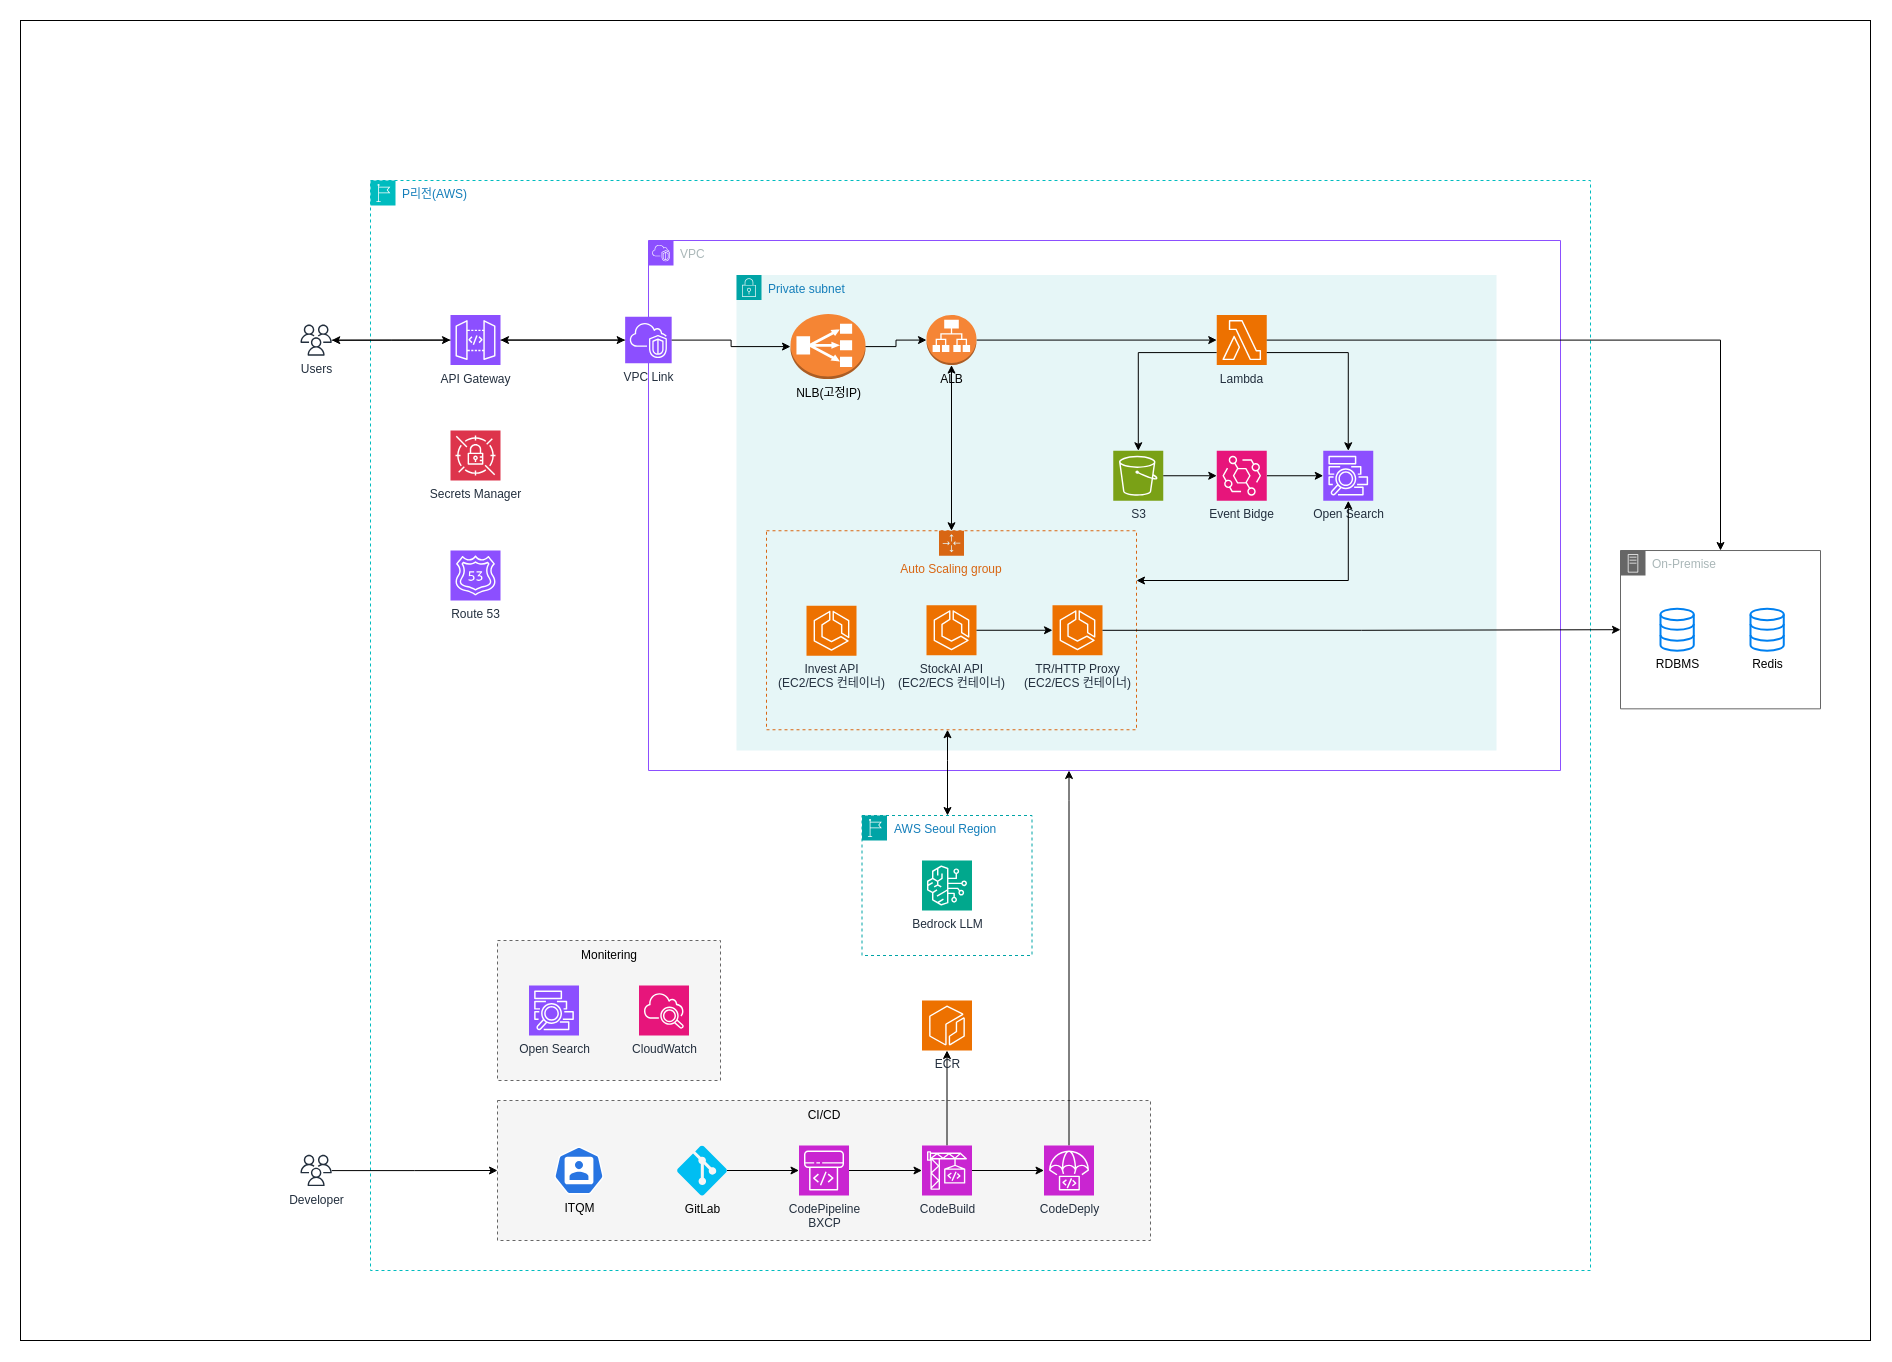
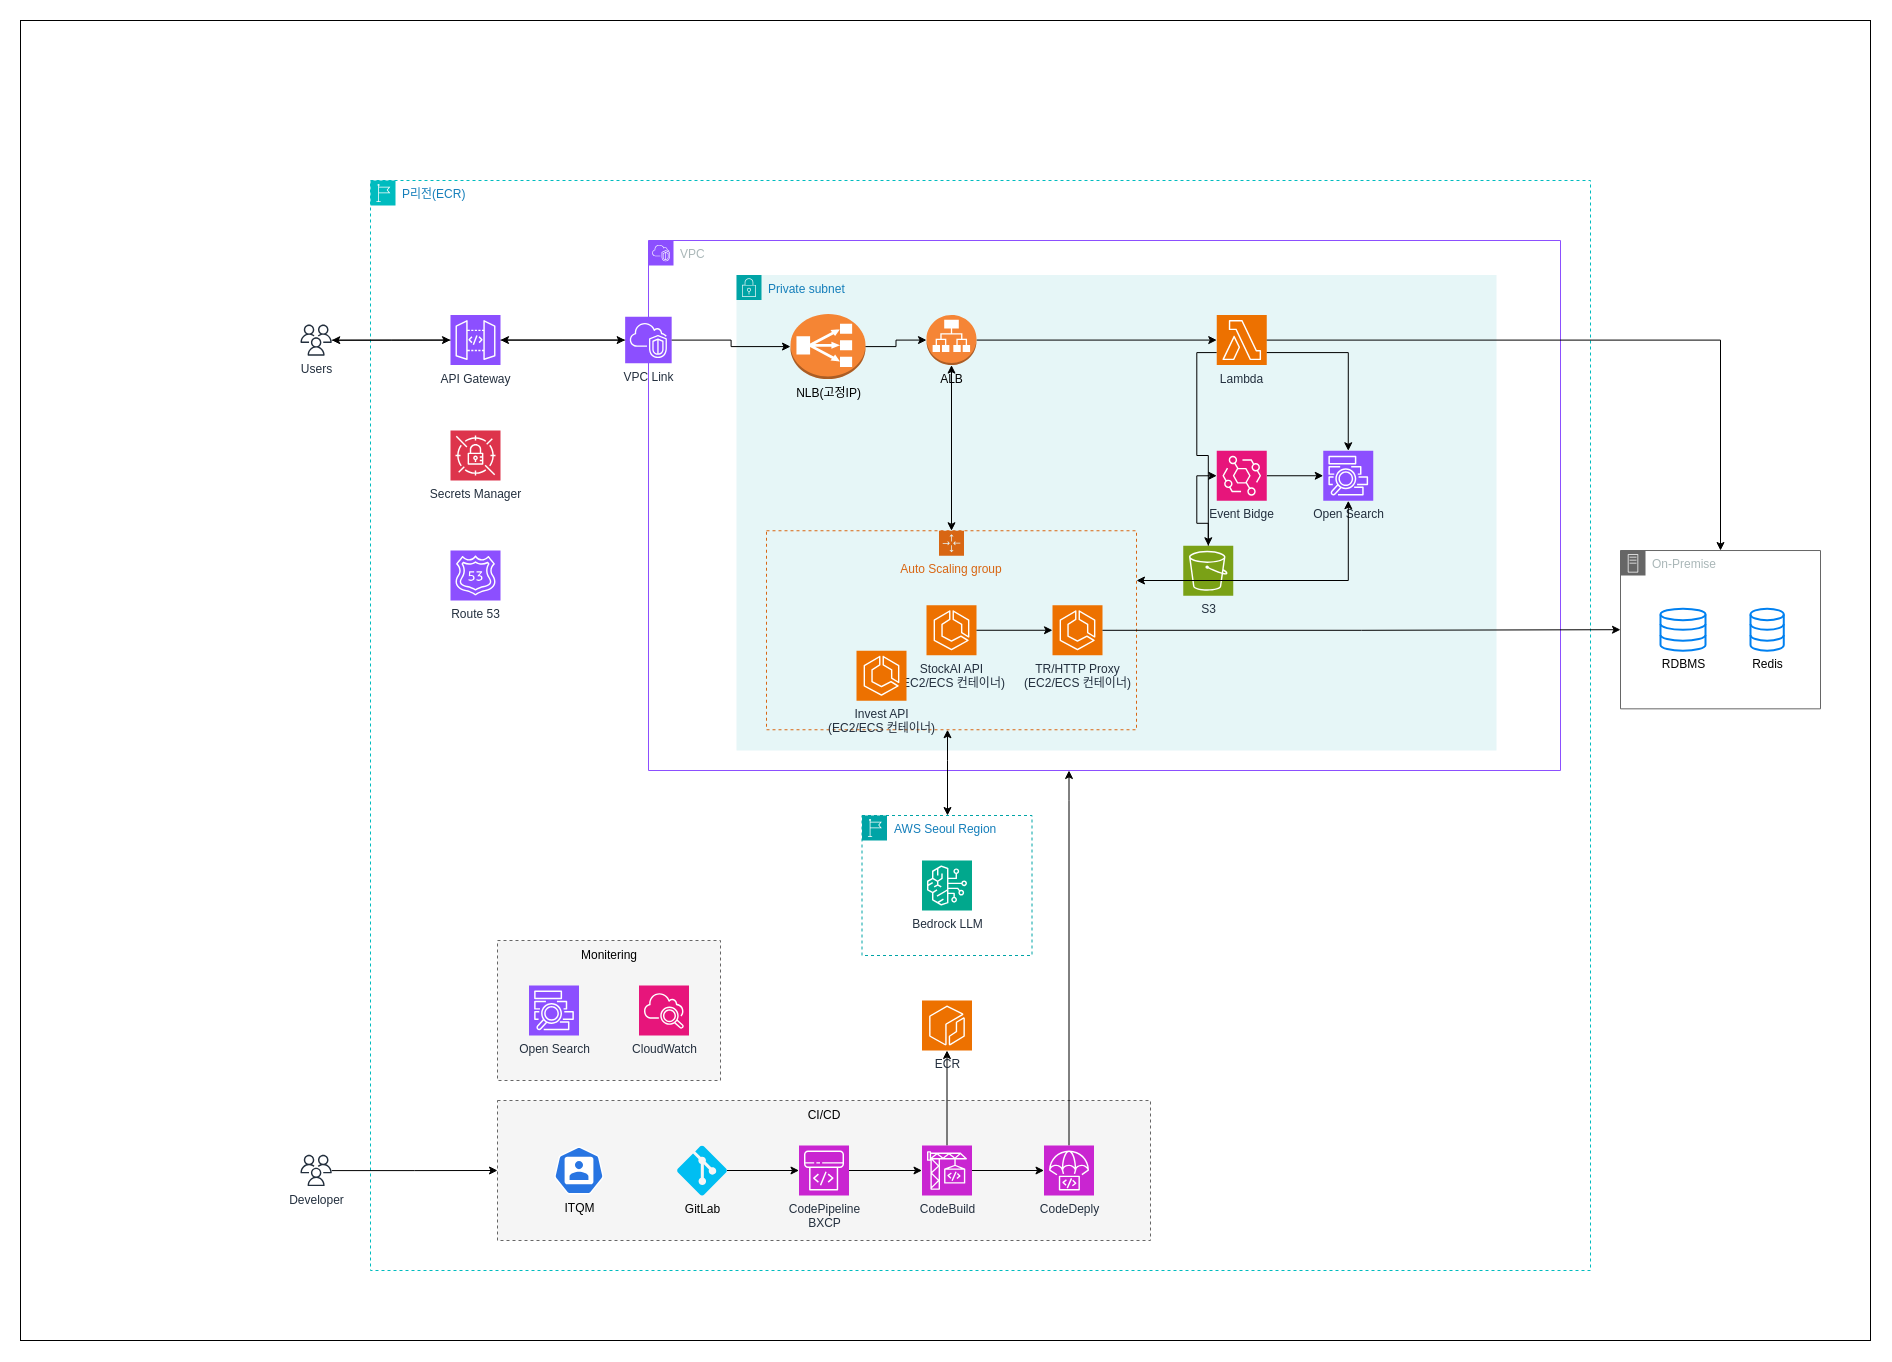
- <mxCell id="4" value="P리전(AWS)" style="points=[[0,0],[0.25,0],[0.5,0],[0.75,0],[1,0],[1,0.25],[1,0.5],[1,0.75],[1,1],[0.75,1],[0.5,1],[0.25,1],[0,1],[0,0.75],[0,0.5],[0,0.25]];outlineConnect=0;gradientColor=none;html=1;whiteSpace=wrap;fontSize=12;fontStyle=0;container=1;pointerEvents=0;collapsible=0;recursiveResize=0;shape=mxgraph.aws4.group;grIcon=mxgraph.aws4.group_region;strokeColor=#00BCBF;fillColor=none;verticalAlign=top;align=left;spacingLeft=30;fontColor=#147EBA;dashed=1;" parent="1" vertex="1"><mxGeometry x="370" y="180" width="1220" height="1090" as="geometry" /></mxCell>
+ <mxCell id="4" value="P리전(ECR)" style="points=[[0,0],[0.25,0],[0.5,0],[0.75,0],[1,0],[1,0.25],[1,0.5],[1,0.75],[1,1],[0.75,1],[0.5,1],[0.25,1],[0,1],[0,0.75],[0,0.5],[0,0.25]];outlineConnect=0;gradientColor=none;html=1;whiteSpace=wrap;fontSize=12;fontStyle=0;container=1;pointerEvents=0;collapsible=0;recursiveResize=0;shape=mxgraph.aws4.group;grIcon=mxgraph.aws4.group_region;strokeColor=#00BCBF;fillColor=none;verticalAlign=top;align=left;spacingLeft=30;fontColor=#147EBA;dashed=1;" parent="1" vertex="1"><mxGeometry x="370" y="180" width="1220" height="1090" as="geometry" /></mxCell>
- <mxCell id="10" value="S3" style="sketch=0;points=[[0,0,0],[0.25,0,0],[0.5,0,0],[0.75,0,0],[1,0,0],[0,1,0],[0.25,1,0],[0.5,1,0],[0.75,1,0],[1,1,0],[0,0.25,0],[0,0.5,0],[0,0.75,0],[1,0.25,0],[1,0.5,0],[1,0.75,0]];outlineConnect=0;fontColor=#232F3E;fillColor=#7AA116;strokeColor=#ffffff;dashed=0;verticalLabelPosition=bottom;verticalAlign=top;align=center;html=1;fontSize=12;fontStyle=0;aspect=fixed;shape=mxgraph.aws4.resourceIcon;resIcon=mxgraph.aws4.s3;direction=east;" parent="6" vertex="1"><mxGeometry x="376.75" y="175.66" width="50" height="50" as="geometry" /></mxCell>
+ <mxCell id="10" value="S3" style="sketch=0;points=[[0,0,0],[0.25,0,0],[0.5,0,0],[0.75,0,0],[1,0,0],[0,1,0],[0.25,1,0],[0.5,1,0],[0.75,1,0],[1,1,0],[0,0.25,0],[0,0.5,0],[0,0.75,0],[1,0.25,0],[1,0.5,0],[1,0.75,0]];outlineConnect=0;fontColor=#232F3E;fillColor=#7AA116;strokeColor=#ffffff;dashed=0;verticalLabelPosition=bottom;verticalAlign=top;align=center;html=1;fontSize=12;fontStyle=0;aspect=fixed;shape=mxgraph.aws4.resourceIcon;resIcon=mxgraph.aws4.s3;direction=east;" parent="6" vertex="1"><mxGeometry x="446.75" y="270.66" width="50" height="50" as="geometry" /></mxCell>
- <mxCell id="59" value="RDBMS" style="html=1;verticalLabelPosition=bottom;align=center;labelBackgroundColor=#ffffff;verticalAlign=top;strokeWidth=2;strokeColor=#0080F0;shadow=0;dashed=0;shape=mxgraph.ios7.icons.data;aspect=fixed;" parent="58" vertex="1"><mxGeometry x="40.0" y="59.787" width="33.272" height="42.105" as="geometry" /></mxCell>
+ <mxCell id="59" value="RDBMS" style="html=1;verticalLabelPosition=bottom;align=center;labelBackgroundColor=#ffffff;verticalAlign=top;strokeWidth=2;strokeColor=#0080F0;shadow=0;dashed=0;shape=mxgraph.ios7.icons.data;aspect=fixed;" parent="58" vertex="1"><mxGeometry x="40.0" y="59.787" width="45" height="42.105" as="geometry" /></mxCell>
- <mxCell id="22" value="Invest API&lt;div&gt;(EC2/ECS 컨테이너)&lt;/div&gt;" style="sketch=0;points=[[0,0,0],[0.25,0,0],[0.5,0,0],[0.75,0,0],[1,0,0],[0,1,0],[0.25,1,0],[0.5,1,0],[0.75,1,0],[1,1,0],[0,0.25,0],[0,0.5,0],[0,0.75,0],[1,0.25,0],[1,0.5,0],[1,0.75,0]];outlineConnect=0;fontColor=#232F3E;fillColor=#ED7100;strokeColor=#ffffff;dashed=0;verticalLabelPosition=bottom;verticalAlign=top;align=center;html=1;fontSize=12;fontStyle=0;aspect=fixed;shape=mxgraph.aws4.resourceIcon;resIcon=mxgraph.aws4.ecs;" parent="20" vertex="1"><mxGeometry x="40" y="75" width="50" height="50" as="geometry" /></mxCell>
+ <mxCell id="22" value="Invest API&lt;div&gt;(EC2/ECS 컨테이너)&lt;/div&gt;" style="sketch=0;points=[[0,0,0],[0.25,0,0],[0.5,0,0],[0.75,0,0],[1,0,0],[0,1,0],[0.25,1,0],[0.5,1,0],[0.75,1,0],[1,1,0],[0,0.25,0],[0,0.5,0],[0,0.75,0],[1,0.25,0],[1,0.5,0],[1,0.75,0]];outlineConnect=0;fontColor=#232F3E;fillColor=#ED7100;strokeColor=#ffffff;dashed=0;verticalLabelPosition=bottom;verticalAlign=top;align=center;html=1;fontSize=12;fontStyle=0;aspect=fixed;shape=mxgraph.aws4.resourceIcon;resIcon=mxgraph.aws4.ecs;" parent="20" vertex="1"><mxGeometry x="90" y="120" width="50" height="50" as="geometry" /></mxCell>
